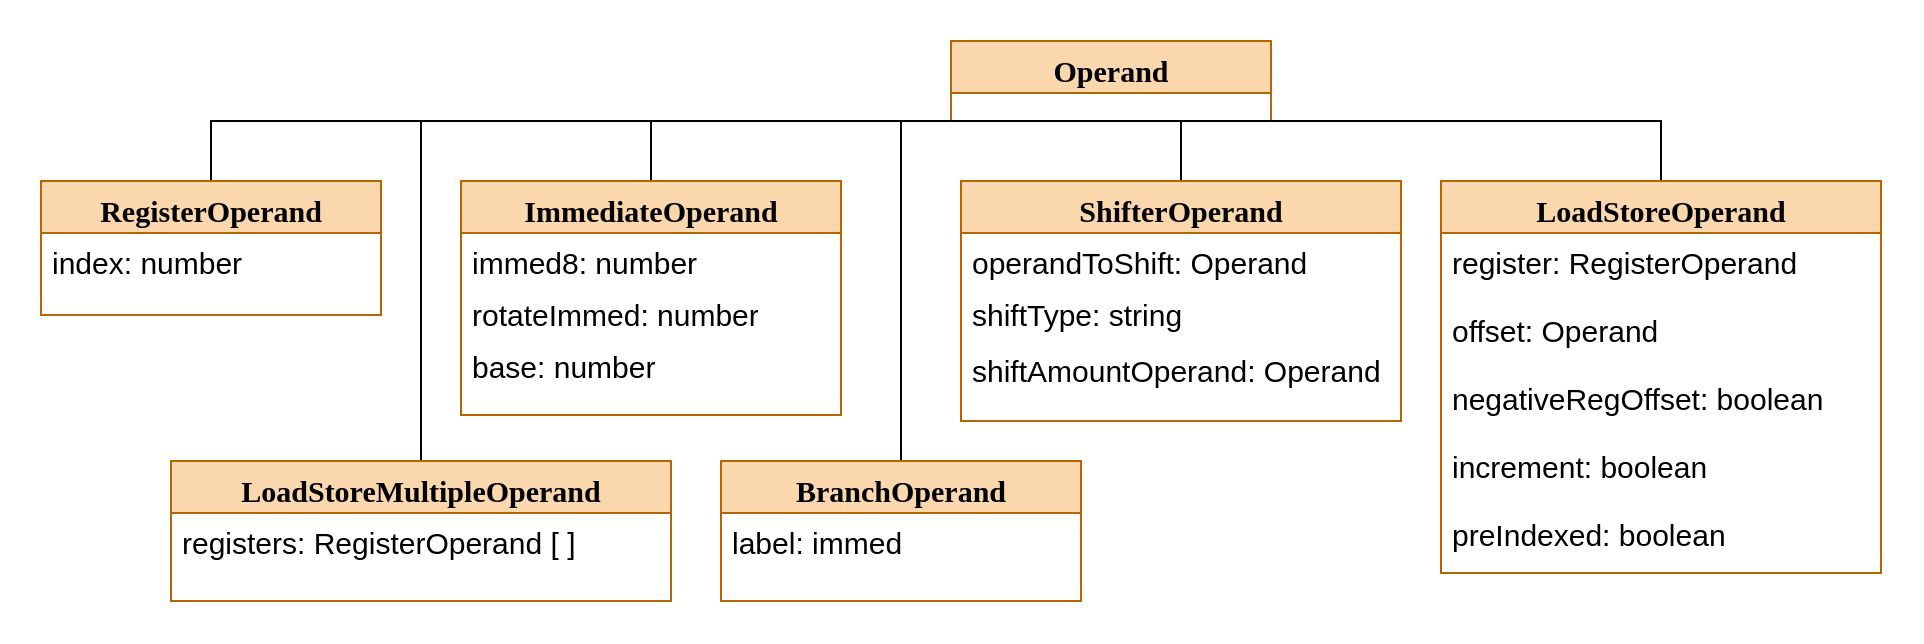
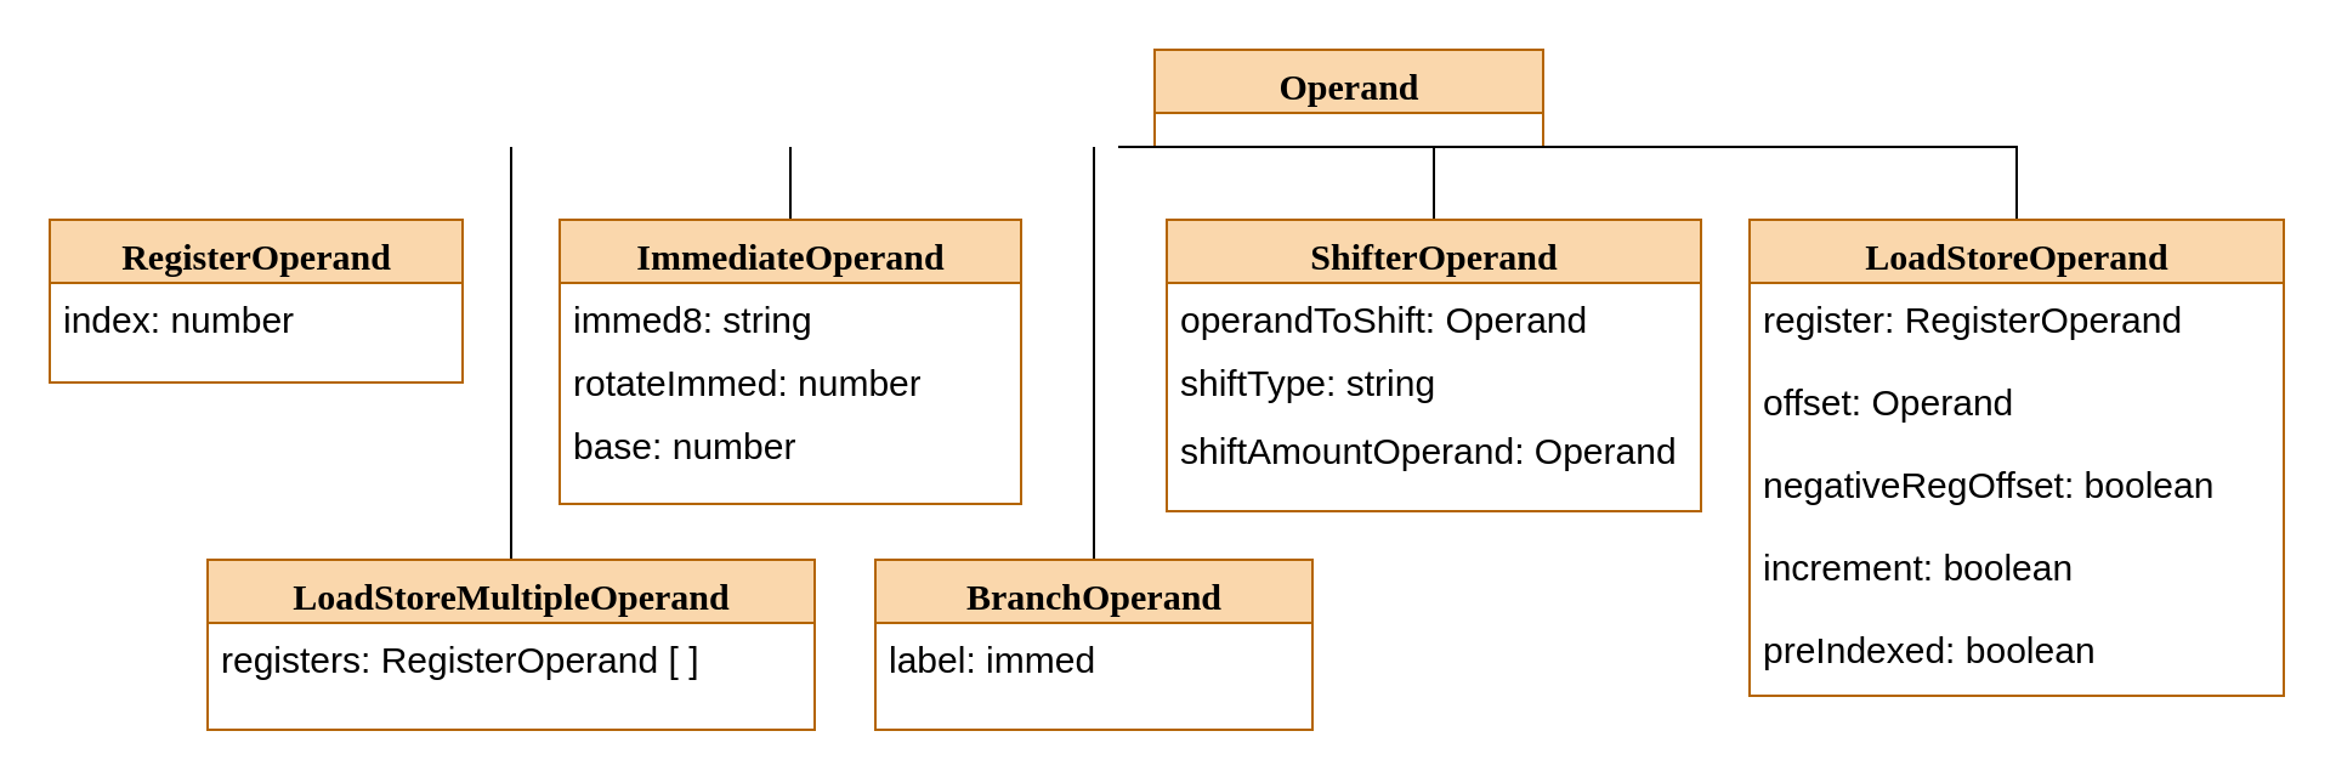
- <mxCell id="2" style="edgeStyle=none;rounded=0;orthogonalLoop=1;jettySize=auto;html=1;exitX=0.5;exitY=1;exitDx=0;exitDy=0;entryX=0.5;entryY=0;entryDx=0;entryDy=0;endArrow=none;startSize=14;endSize=14;sourcePerimeterSpacing=8;targetPerimeterSpacing=8;endFill=0;" parent="1" source="3" target="4" edge="1"><mxGeometry relative="1" as="geometry"><Array as="points"><mxPoint x="460" y="60" /><mxPoint x="105" y="60" /></Array></mxGeometry></mxCell>
- <mxCell id="15" value="immed8: number" style="text;html=1;strokeColor=none;fillColor=none;align=left;verticalAlign=top;spacingLeft=4;spacingRight=4;whiteSpace=wrap;overflow=hidden;rotatable=0;points=[[0,0.5],[1,0.5]];portConstraint=eastwest;fontSize=15;" parent="14" vertex="1"><mxGeometry y="26" width="190" height="26" as="geometry" /></mxCell>
+ <mxCell id="15" value="immed8: string" style="text;html=1;strokeColor=none;fillColor=none;align=left;verticalAlign=top;spacingLeft=4;spacingRight=4;whiteSpace=wrap;overflow=hidden;rotatable=0;points=[[0,0.5],[1,0.5]];portConstraint=eastwest;fontSize=15;" parent="14" vertex="1"><mxGeometry y="26" width="190" height="26" as="geometry" /></mxCell>
